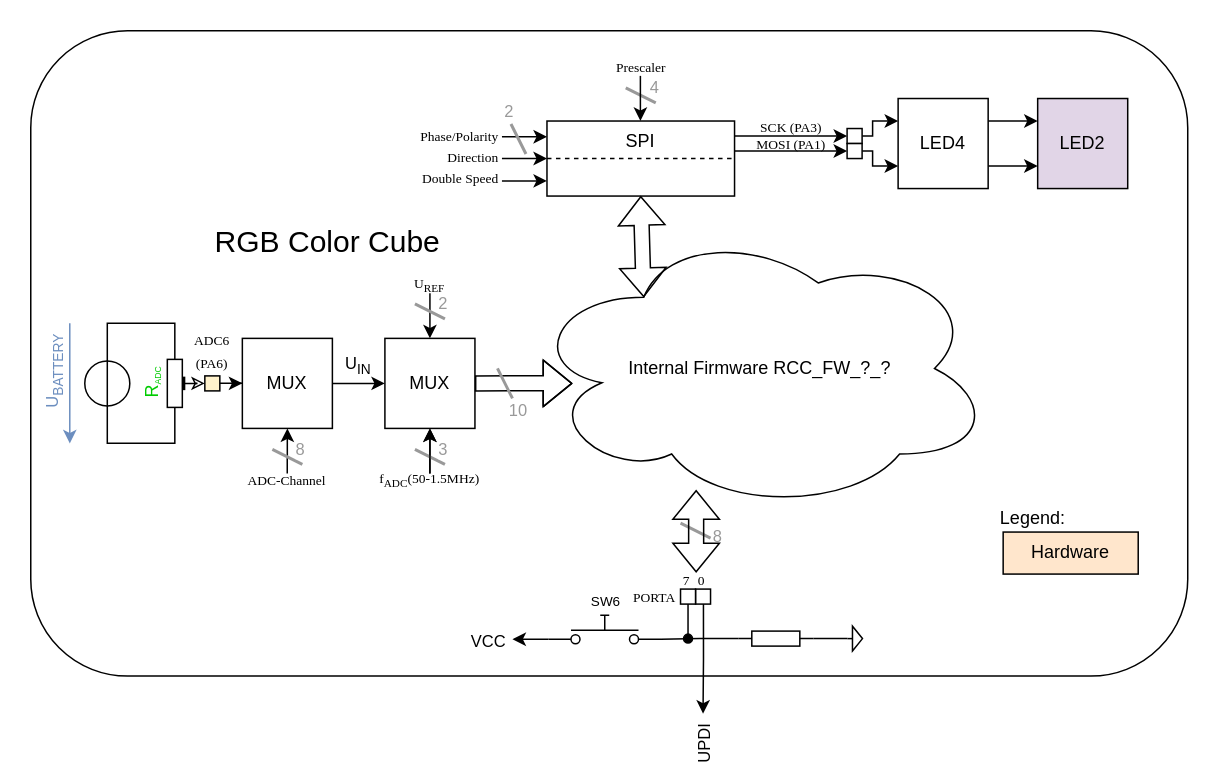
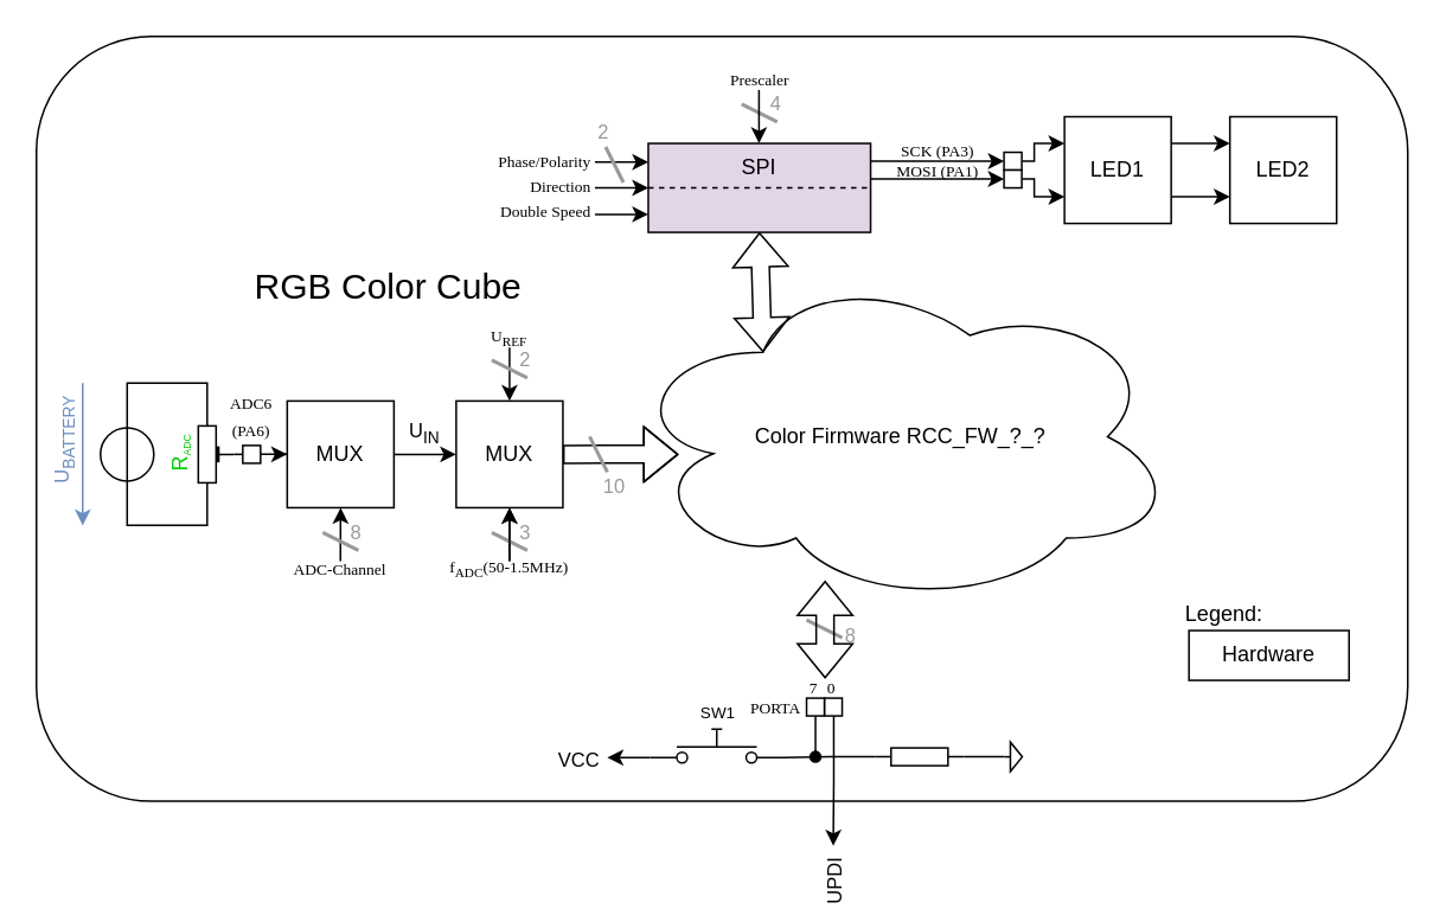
- <mxCell id="79" value="LED4" style="rounded=0;whiteSpace=wrap;html=1;" vertex="1" parent="1"><mxGeometry x="598" y="65.09" width="60" height="60" as="geometry" /></mxCell>
+ <mxCell id="79" value="LED1" style="rounded=0;whiteSpace=wrap;html=1;" vertex="1" parent="1"><mxGeometry x="598" y="65.09" width="60" height="60" as="geometry" /></mxCell>
- <mxCell id="80" value="LED2" style="rounded=0;whiteSpace=wrap;html=1;fillColor=#e1d5e7;" vertex="1" parent="1"><mxGeometry x="691" y="65.09" width="60" height="60" as="geometry" /></mxCell>
+ <mxCell id="80" value="LED2" style="rounded=0;whiteSpace=wrap;html=1;" vertex="1" parent="1"><mxGeometry x="691" y="65.09" width="60" height="60" as="geometry" /></mxCell>
- <mxCell id="14" value="SPI" style="rounded=0;whiteSpace=wrap;html=1;verticalAlign=top;" parent="1" vertex="1"><mxGeometry x="364" y="80.09" width="125" height="50" as="geometry" /></mxCell>
+ <mxCell id="14" value="SPI" style="rounded=0;whiteSpace=wrap;html=1;verticalAlign=top;fillColor=#e1d5e7;" parent="1" vertex="1"><mxGeometry x="364" y="80.09" width="125" height="50" as="geometry" /></mxCell>
- <mxCell id="7" value="Internal Firmware RCC_FW_?_?" style="ellipse;shape=cloud;whiteSpace=wrap;html=1;" parent="1" vertex="1"><mxGeometry x="351" y="150" width="310" height="190" as="geometry" /></mxCell>
+ <mxCell id="7" value="Color Firmware RCC_FW_?_?" style="ellipse;shape=cloud;whiteSpace=wrap;html=1;" parent="1" vertex="1"><mxGeometry x="351" y="150" width="310" height="190" as="geometry" /></mxCell>
- <mxCell id="41" style="edgeStyle=orthogonalEdgeStyle;rounded=0;orthogonalLoop=1;jettySize=auto;html=1;exitX=0.5;exitY=1;exitDx=0;exitDy=0;exitPerimeter=0;entryX=0;entryY=0.5;entryDx=0;entryDy=0;endArrow=classic;endFill=0;" edge="1" parent="1" source="42" target="44"><mxGeometry relative="1" as="geometry" /></mxCell>
+ <mxCell id="41" style="edgeStyle=orthogonalEdgeStyle;rounded=0;orthogonalLoop=1;jettySize=auto;html=1;exitX=0.5;exitY=1;exitDx=0;exitDy=0;exitPerimeter=0;entryX=0;entryY=0.5;entryDx=0;entryDy=0;endArrow=none;endFill=0;" edge="1" parent="1" source="42" target="44"><mxGeometry relative="1" as="geometry" /></mxCell>
- <mxCell id="44" value="&lt;span style=&quot;font-family: &amp;quot;Lucida Console&amp;quot;; font-size: 9px;&quot;&gt;ADC6&lt;br&gt;(PA6)&lt;/span&gt;" style="whiteSpace=wrap;html=1;aspect=fixed;verticalAlign=bottom;labelPosition=center;verticalLabelPosition=top;align=center;horizontal=1;fillColor=#fff2cc;" vertex="1" parent="1"><mxGeometry x="136" y="249.93" width="10" height="10" as="geometry" /></mxCell>
+ <mxCell id="44" value="&lt;span style=&quot;font-family: &amp;quot;Lucida Console&amp;quot;; font-size: 9px;&quot;&gt;ADC6&lt;br&gt;(PA6)&lt;/span&gt;" style="whiteSpace=wrap;html=1;aspect=fixed;verticalAlign=bottom;labelPosition=center;verticalLabelPosition=top;align=center;horizontal=1;" vertex="1" parent="1"><mxGeometry x="136" y="249.93" width="10" height="10" as="geometry" /></mxCell>
- <mxCell id="30" value="Hardware" style="rounded=0;whiteSpace=wrap;html=1;fillColor=#ffe6cc;" parent="1" vertex="1"><mxGeometry x="668" y="354" width="90" height="28" as="geometry" /></mxCell>
+ <mxCell id="30" value="Hardware" style="rounded=0;whiteSpace=wrap;html=1;" parent="1" vertex="1"><mxGeometry x="668" y="354" width="90" height="28" as="geometry" /></mxCell>
- <mxCell id="72" value="SW6" style="html=1;shape=mxgraph.electrical.electro-mechanical.pushbutton;aspect=fixed;elSwitchState=off;labelPosition=center;verticalLabelPosition=top;align=center;verticalAlign=bottom;fontSize=9;" vertex="1" parent="1"><mxGeometry x="365" y="409.43" width="75" height="20" as="geometry" /></mxCell>
+ <mxCell id="72" value="SW1" style="html=1;shape=mxgraph.electrical.electro-mechanical.pushbutton;aspect=fixed;elSwitchState=off;labelPosition=center;verticalLabelPosition=top;align=center;verticalAlign=bottom;fontSize=9;" vertex="1" parent="1"><mxGeometry x="365" y="409.43" width="75" height="20" as="geometry" /></mxCell>
